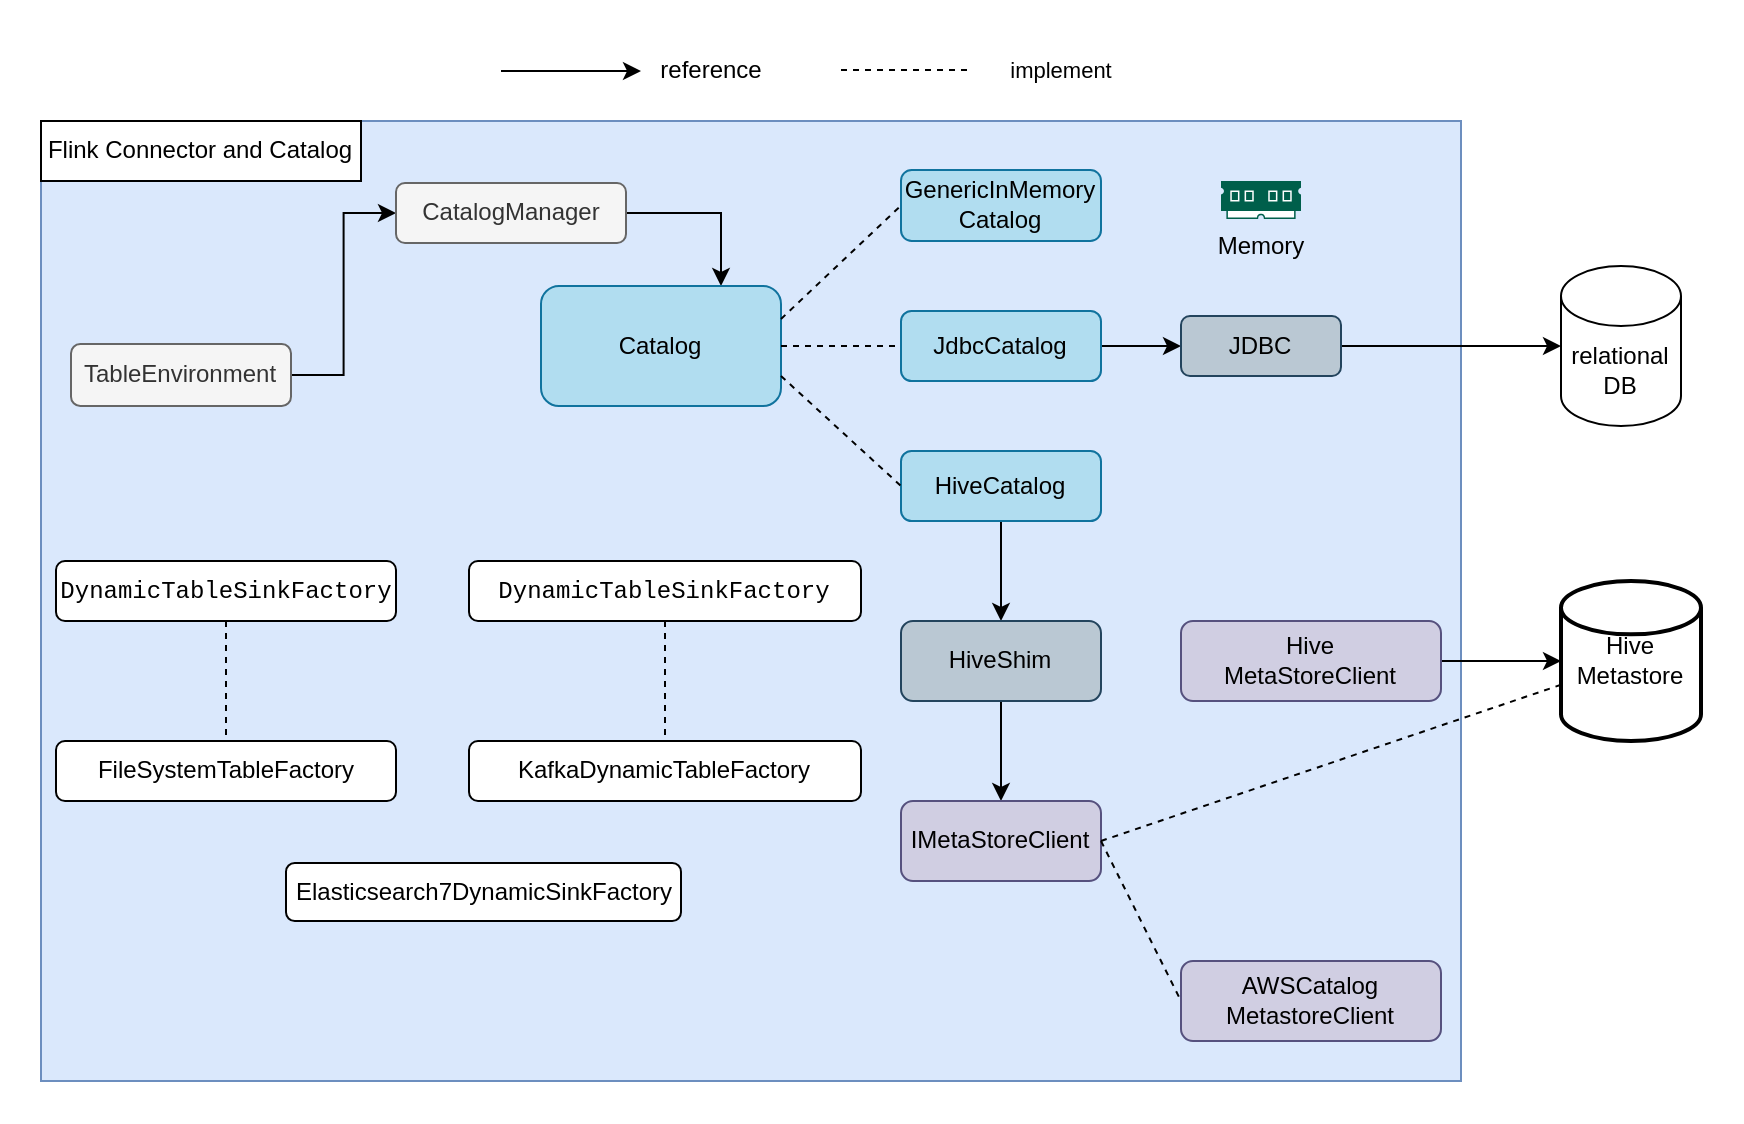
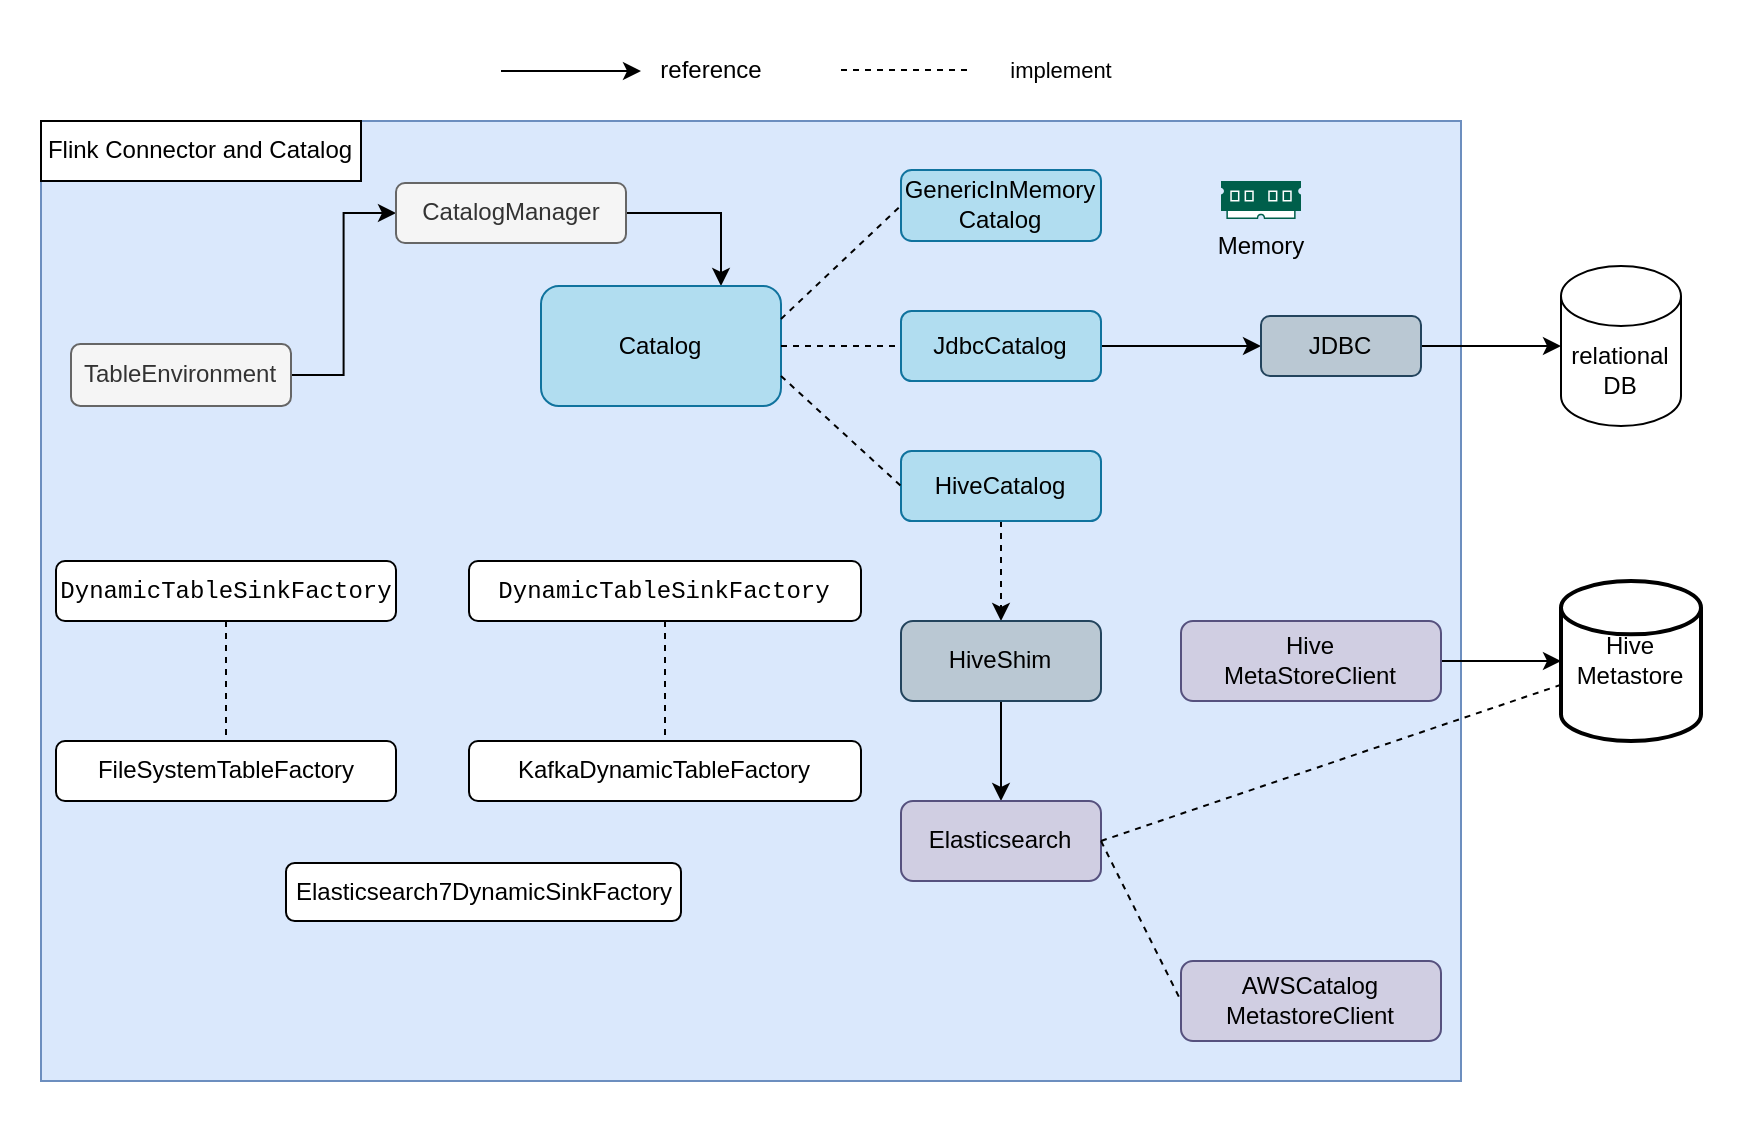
- <mxCell id="19" value="JDBC" style="rounded=1;whiteSpace=wrap;html=1;fillColor=#bac8d3;strokeColor=#23445d;" vertex="1" parent="1"><mxGeometry x="590" y="157.5" width="80" height="30" as="geometry" /></mxCell>
+ <mxCell id="19" value="JDBC" style="rounded=1;whiteSpace=wrap;html=1;fillColor=#bac8d3;strokeColor=#23445d;" vertex="1" parent="1"><mxGeometry x="630" y="157.5" width="80" height="30" as="geometry" /></mxCell>
- <mxCell id="11" style="edgeStyle=orthogonalEdgeStyle;rounded=0;orthogonalLoop=1;jettySize=auto;html=1;fontColor=none;" edge="1" parent="1" source="12" target="17"><mxGeometry relative="1" as="geometry" /></mxCell>
+ <mxCell id="11" style="edgeStyle=orthogonalEdgeStyle;rounded=0;orthogonalLoop=1;jettySize=auto;html=1;fontColor=none;dashed=1;" edge="1" parent="1" source="12" target="17"><mxGeometry relative="1" as="geometry" /></mxCell>
- <mxCell id="24" value="IMetaStoreClient" style="rounded=1;whiteSpace=wrap;html=1;fillColor=#d0cee2;strokeColor=#56517e;" vertex="1" parent="1"><mxGeometry x="450" y="400" width="100" height="40" as="geometry" /></mxCell>
+ <mxCell id="24" value="Elasticsearch" style="rounded=1;whiteSpace=wrap;html=1;fillColor=#d0cee2;strokeColor=#56517e;" vertex="1" parent="1"><mxGeometry x="450" y="400" width="100" height="40" as="geometry" /></mxCell>
